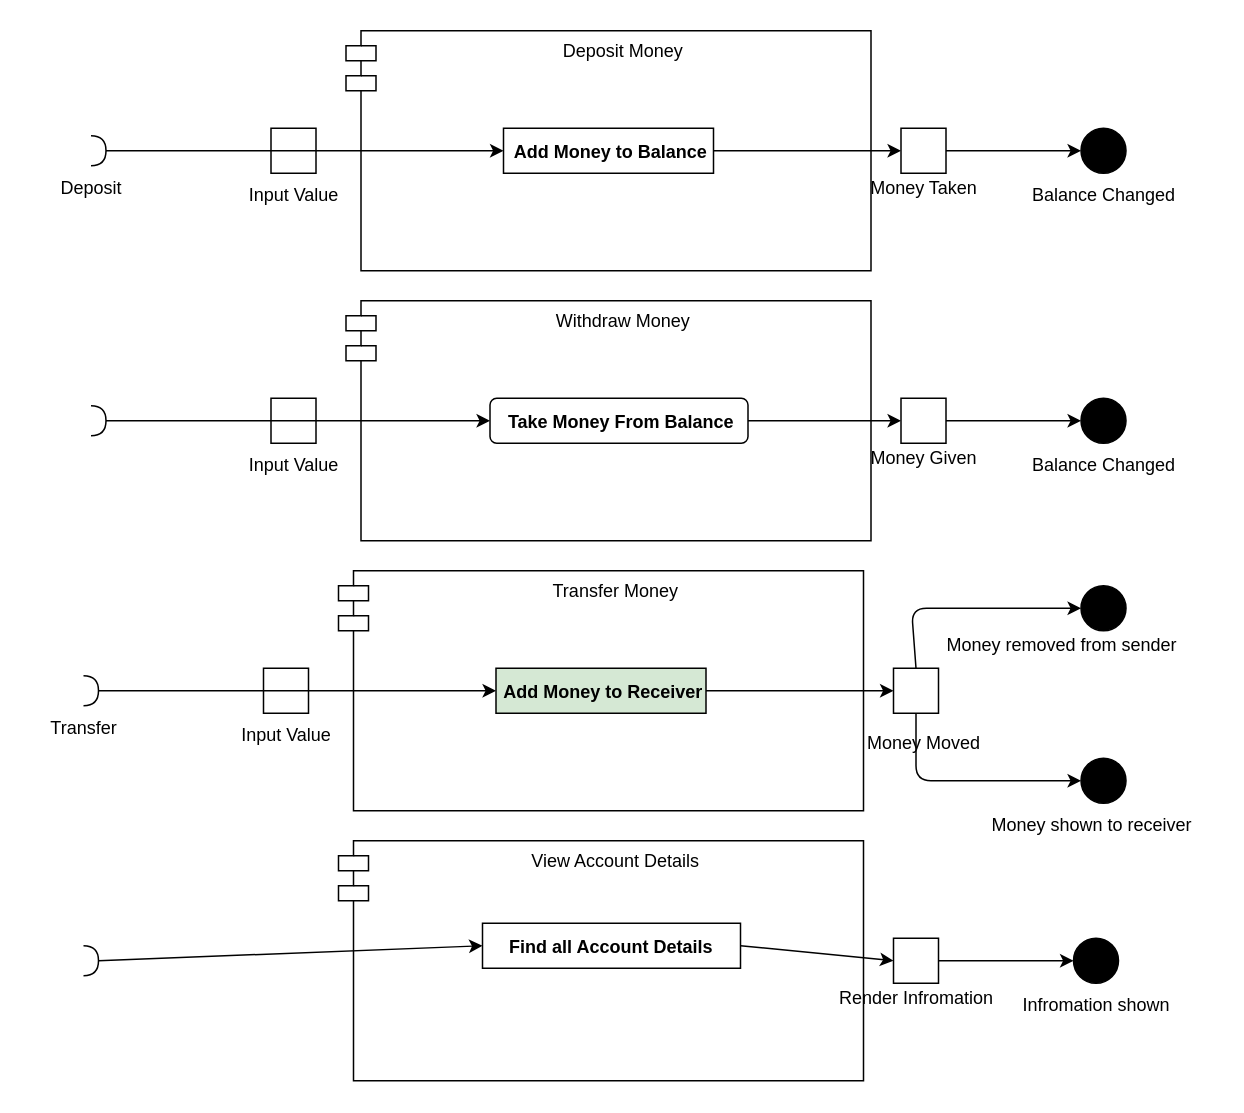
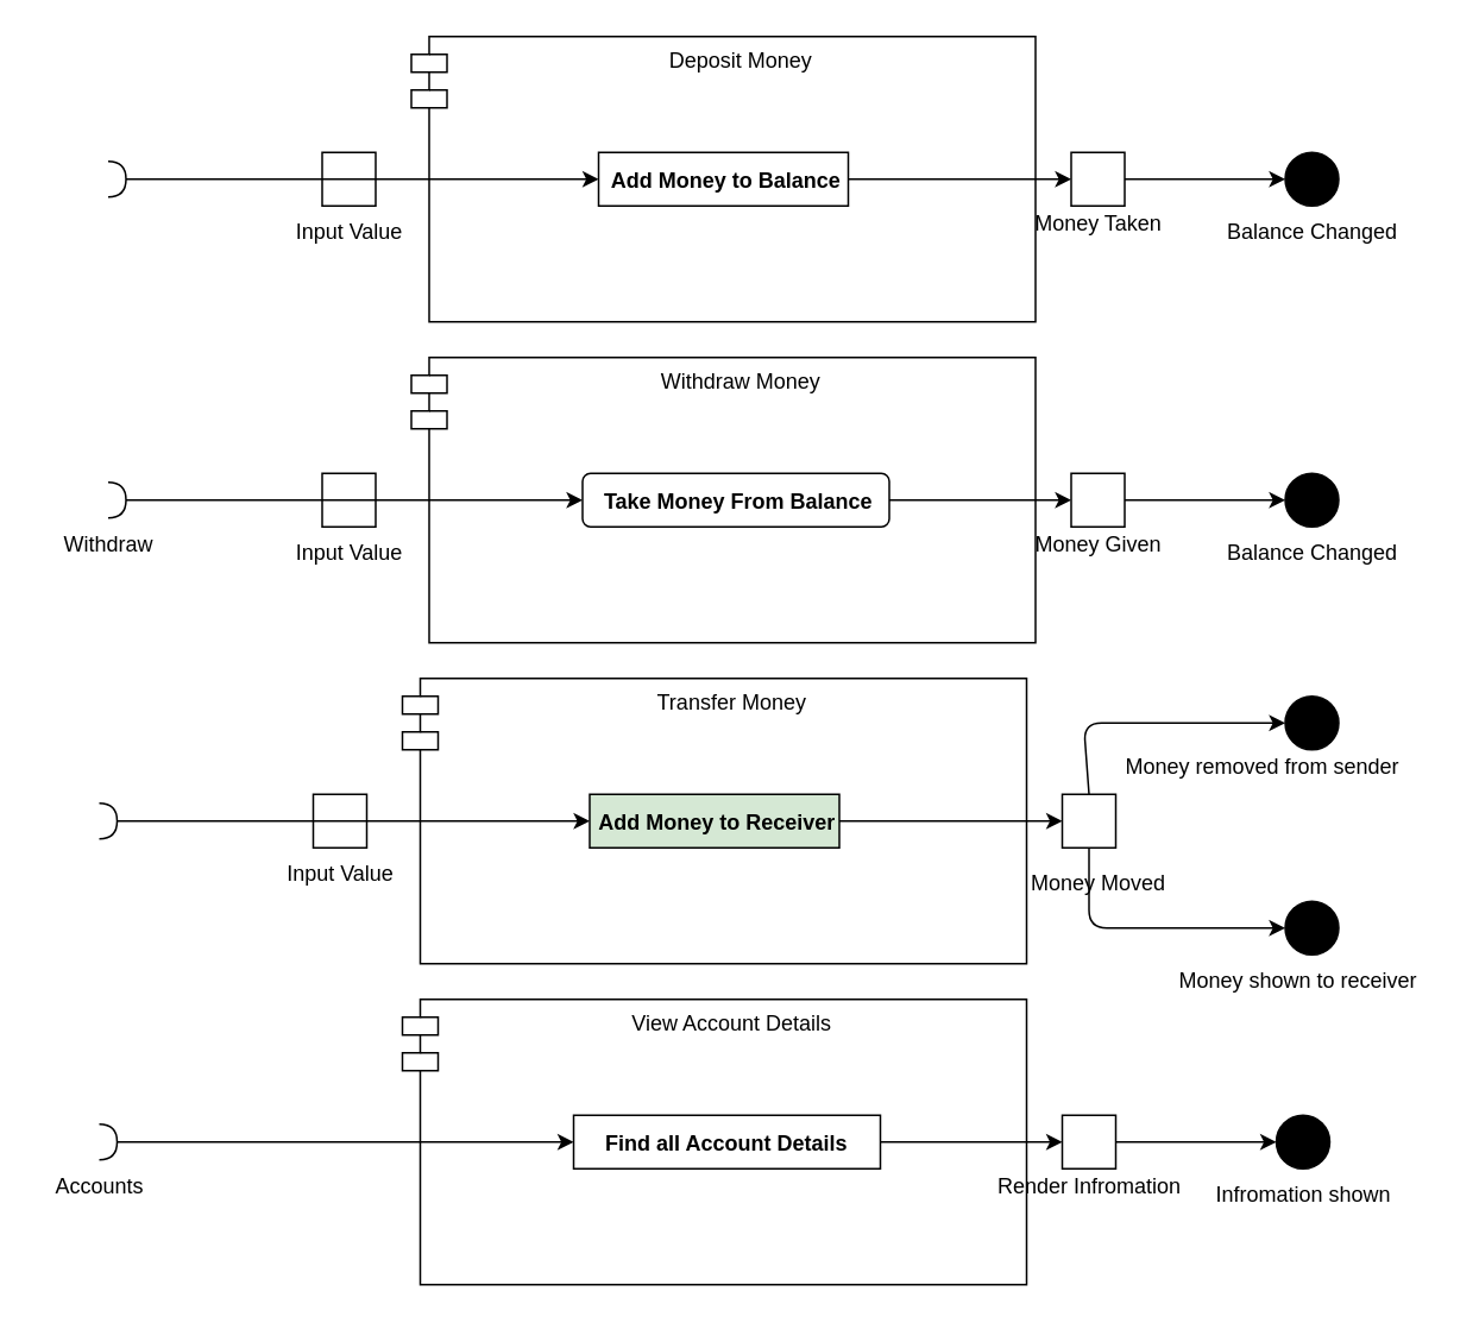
- <mxCell id="8" value="Deposit" style="text;html=1;align=center;verticalAlign=middle;resizable=0;points=[];autosize=1;strokeColor=none;fillColor=none;" vertex="1" parent="1"><mxGeometry x="30" y="110" width="60" height="30" as="geometry" /></mxCell>
+ <mxCell id="21" value="Withdraw" style="text;html=1;align=center;verticalAlign=middle;resizable=0;points=[];autosize=1;strokeColor=none;fillColor=none;" vertex="1" parent="1"><mxGeometry x="25" y="290" width="70" height="30" as="geometry" /></mxCell>
- <mxCell id="34" value="Transfer" style="text;html=1;align=center;verticalAlign=middle;resizable=0;points=[];autosize=1;strokeColor=none;fillColor=none;" vertex="1" parent="1"><mxGeometry x="20" y="470" width="70" height="30" as="geometry" /></mxCell>
- <mxCell id="44" value="Find all Account Details" style="fontStyle=1;" vertex="1" parent="1"><mxGeometry x="321" y="615" width="172" height="30" as="geometry" /></mxCell>
+ <mxCell id="44" value="Find all Account Details" style="fontStyle=1;" vertex="1" parent="1"><mxGeometry x="321" y="625" width="172" height="30" as="geometry" /></mxCell>
+ <mxCell id="45" value="Accounts" style="text;html=1;align=center;verticalAlign=middle;resizable=0;points=[];autosize=1;strokeColor=none;fillColor=none;" vertex="1" parent="1"><mxGeometry x="20" y="650" width="70" height="30" as="geometry" /></mxCell>
